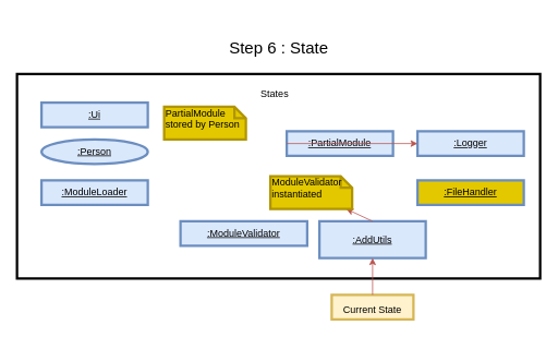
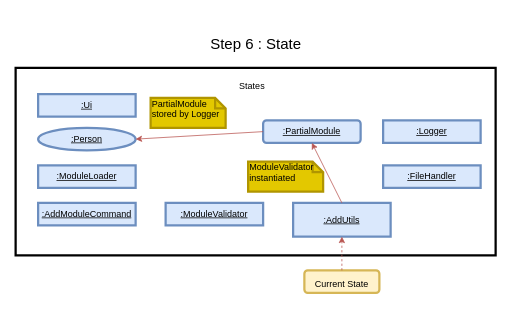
- <mxCell id="19" value="&lt;font color=&quot;#000000&quot;&gt;PartialModule stored by Person&lt;/font&gt;" style="shape=note;whiteSpace=wrap;html=1;size=14;verticalAlign=top;align=left;spacingTop=-6;strokeWidth=3;fontSize=12;fillColor=#e3c800;strokeColor=#B09500;fontColor=#ffffff;" parent="1" vertex="1"><mxGeometry x="200" y="130" width="100" height="40" as="geometry" /></mxCell>
+ <mxCell id="19" value="&lt;font color=&quot;#000000&quot;&gt;PartialModule stored by Logger&lt;/font&gt;" style="shape=note;whiteSpace=wrap;html=1;size=14;verticalAlign=top;align=left;spacingTop=-6;strokeWidth=3;fontSize=12;fillColor=#e3c800;strokeColor=#B09500;fontColor=#ffffff;" parent="1" vertex="1"><mxGeometry x="200" y="130" width="100" height="40" as="geometry" /></mxCell>
- <mxCell id="15" value="&lt;u&gt;:PartialModule&lt;/u&gt;" style="rounded=0;whiteSpace=wrap;html=1;strokeWidth=3;fontSize=12;fillColor=#dae8fc;strokeColor=#6c8ebf;" parent="1" vertex="1"><mxGeometry x="350" y="160" width="130" height="30" as="geometry" /></mxCell>
+ <mxCell id="15" value="&lt;u&gt;:PartialModule&lt;/u&gt;" style="whiteSpace=wrap;html=1;strokeWidth=3;fontSize=12;fillColor=#dae8fc;strokeColor=#6c8ebf;rounded=1;" parent="1" vertex="1"><mxGeometry x="350" y="160" width="130" height="30" as="geometry" /></mxCell>
- <mxCell id="18" value="" style="endArrow=classic;html=1;fontSize=12;exitX=0;exitY=0.5;exitDx=0;exitDy=0;fillColor=#f8cecc;strokeColor=#b85450;" parent="1" source="15" target="14" edge="1"><mxGeometry width="50" height="50" relative="1" as="geometry"><mxPoint x="300" y="225" as="sourcePoint" /><mxPoint x="260" y="145" as="targetPoint" /></mxGeometry></mxCell>
+ <mxCell id="18" value="" style="endArrow=classic;html=1;fontSize=12;exitX=0;exitY=0.5;exitDx=0;exitDy=0;entryX=1;entryY=0.5;entryDx=0;entryDy=0;fillColor=#f8cecc;strokeColor=#b85450;" parent="1" source="15" target="11" edge="1"><mxGeometry width="50" height="50" relative="1" as="geometry"><mxPoint x="300" y="225" as="sourcePoint" /><mxPoint x="260" y="145" as="targetPoint" /></mxGeometry></mxCell>
- <mxCell id="13" value="&lt;u&gt;:FileHandler&lt;/u&gt;" style="rounded=0;whiteSpace=wrap;html=1;strokeWidth=3;fontSize=12;fillColor=#e3c800;strokeColor=#6c8ebf;" parent="1" vertex="1"><mxGeometry x="510" y="220" width="130" height="30" as="geometry" /></mxCell>
+ <mxCell id="13" value="&lt;u&gt;:FileHandler&lt;/u&gt;" style="rounded=0;whiteSpace=wrap;html=1;strokeWidth=3;fontSize=12;fillColor=#dae8fc;strokeColor=#6c8ebf;" parent="1" vertex="1"><mxGeometry x="510" y="220" width="130" height="30" as="geometry" /></mxCell>
- <mxCell id="16" value="" style="endArrow=classic;html=1;fontSize=12;exitX=0.5;exitY=0;exitDx=0;exitDy=0;fillColor=#f8cecc;strokeColor=#b85450;" parent="1" source="8" target="17" edge="1"><mxGeometry width="50" height="50" relative="1" as="geometry"><mxPoint x="418.66" y="280" as="sourcePoint" /><mxPoint x="418.66" y="220" as="targetPoint" /></mxGeometry></mxCell>
+ <mxCell id="16" value="" style="endArrow=classic;html=1;fontSize=12;exitX=0.5;exitY=0;exitDx=0;exitDy=0;entryX=0.5;entryY=1;entryDx=0;entryDy=0;fillColor=#f8cecc;strokeColor=#b85450;" parent="1" source="8" target="15" edge="1"><mxGeometry width="50" height="50" relative="1" as="geometry"><mxPoint x="418.66" y="280" as="sourcePoint" /><mxPoint x="418.66" y="220" as="targetPoint" /></mxGeometry></mxCell>
+ <mxCell id="6" value="&lt;u&gt;:AddModuleCommand&lt;/u&gt;" style="rounded=0;whiteSpace=wrap;html=1;strokeWidth=3;fontSize=12;fillColor=#dae8fc;strokeColor=#6c8ebf;" parent="1" vertex="1"><mxGeometry x="50" y="270" width="130" height="30" as="geometry" /></mxCell>
- <mxCell id="7" value="&lt;u&gt;:ModuleValidator&lt;/u&gt;" style="rounded=0;whiteSpace=wrap;html=1;strokeWidth=3;fontSize=12;fillColor=#dae8fc;strokeColor=#6c8ebf;" parent="1" vertex="1"><mxGeometry x="220" y="270" width="155" height="30" as="geometry" /></mxCell>
+ <mxCell id="7" value="&lt;u&gt;:ModuleValidator&lt;/u&gt;" style="rounded=0;whiteSpace=wrap;html=1;strokeWidth=3;fontSize=12;fillColor=#dae8fc;strokeColor=#6c8ebf;" parent="1" vertex="1"><mxGeometry x="220" y="270" width="130" height="30" as="geometry" /></mxCell>
- <mxCell id="9" value="" style="endArrow=classic;html=1;fontSize=12;exitX=0.5;exitY=0;exitDx=0;exitDy=0;entryX=0.5;entryY=1;entryDx=0;entryDy=0;fillColor=#f8cecc;strokeColor=#b85450;" parent="1" source="5" target="8" edge="1"><mxGeometry width="50" height="50" relative="1" as="geometry"><mxPoint x="480" y="380" as="sourcePoint" /><mxPoint x="530" y="330" as="targetPoint" /></mxGeometry></mxCell>
+ <mxCell id="9" value="" style="endArrow=classic;html=1;fontSize=12;exitX=0.5;exitY=0;exitDx=0;exitDy=0;entryX=0.5;entryY=1;entryDx=0;entryDy=0;fillColor=#f8cecc;strokeColor=#b85450;dashed=1;" parent="1" source="5" target="8" edge="1"><mxGeometry width="50" height="50" relative="1" as="geometry"><mxPoint x="480" y="380" as="sourcePoint" /><mxPoint x="530" y="330" as="targetPoint" /></mxGeometry></mxCell>
- <mxCell id="5" value="&lt;font style=&quot;font-size: 12px&quot;&gt;Current State&lt;/font&gt;" style="whiteSpace=wrap;html=1;strokeWidth=3;fontSize=20;fillColor=#fff2cc;strokeColor=#d6b656;rounded=0;" parent="1" vertex="1"><mxGeometry x="405" y="360" width="100" height="30" as="geometry" /></mxCell>
+ <mxCell id="5" value="&lt;font style=&quot;font-size: 12px&quot;&gt;Current State&lt;/font&gt;" style="rounded=1;whiteSpace=wrap;html=1;strokeWidth=3;fontSize=20;fillColor=#fff2cc;strokeColor=#d6b656;" parent="1" vertex="1"><mxGeometry x="405" y="360" width="100" height="30" as="geometry" /></mxCell>
